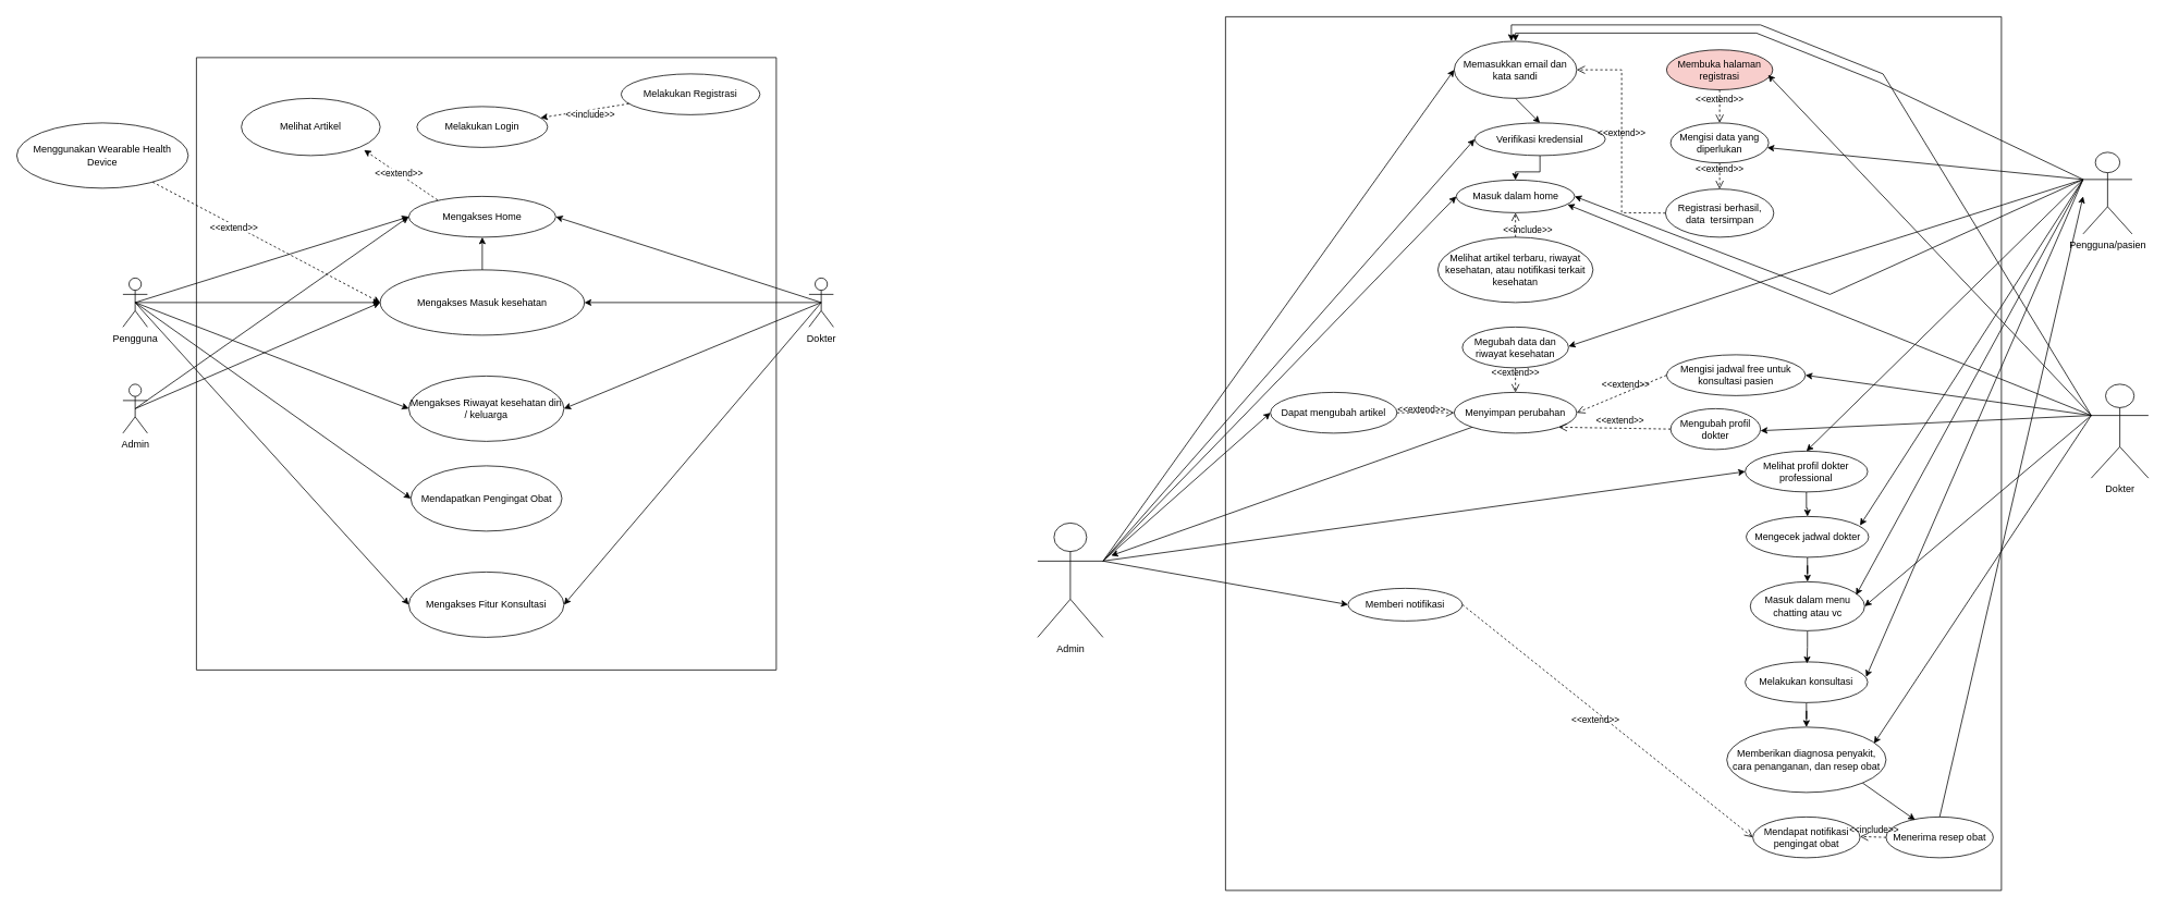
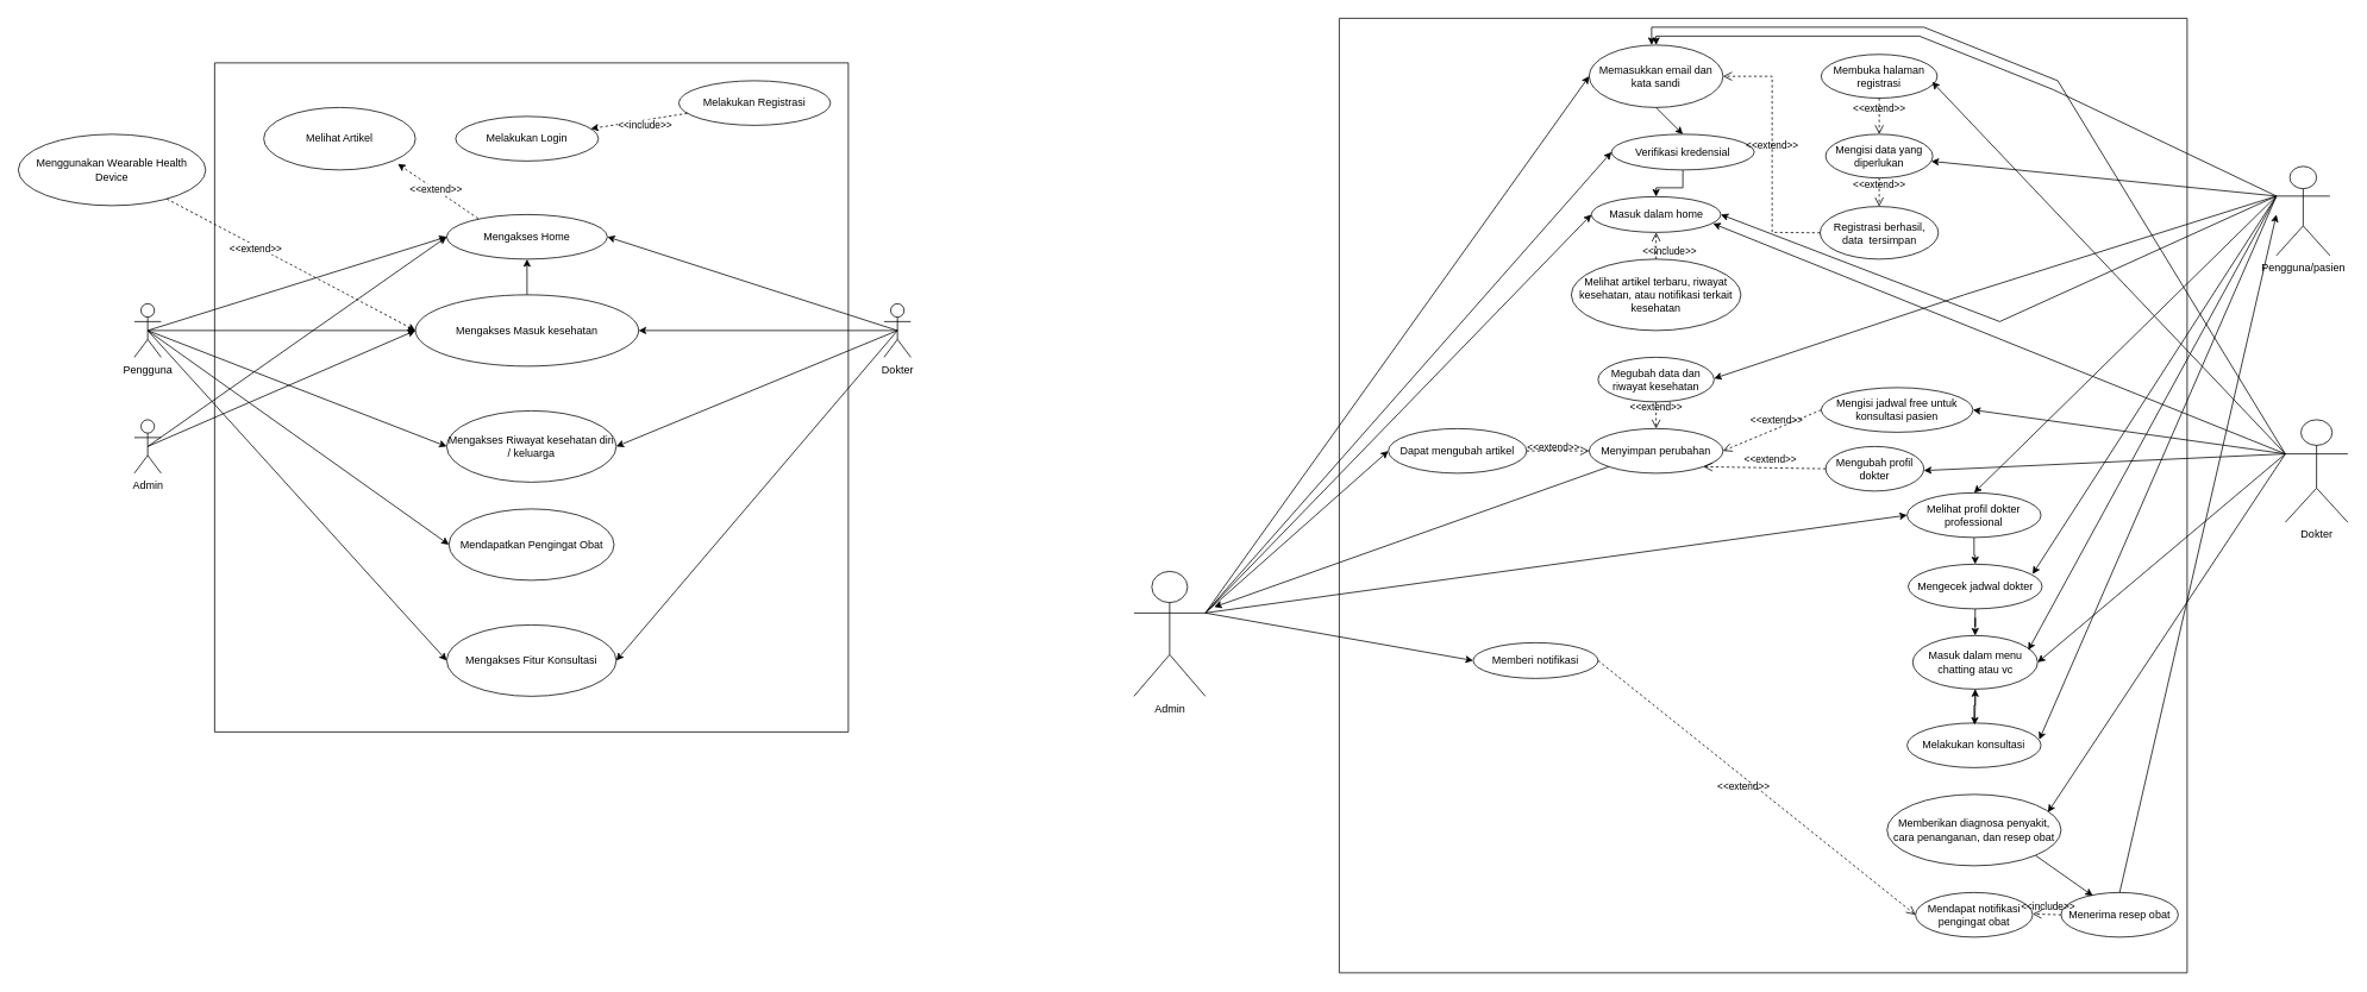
- <mxCell id="48" value="Membuka halaman registrasi" style="ellipse;whiteSpace=wrap;html=1;fillColor=#f8cecc;" parent="33" vertex="1"><mxGeometry x="540" y="40.5" width="130" height="49" as="geometry" /></mxCell>
+ <mxCell id="48" value="Membuka halaman registrasi" style="ellipse;whiteSpace=wrap;html=1;" parent="33" vertex="1"><mxGeometry x="540" y="40.5" width="130" height="49" as="geometry" /></mxCell>
- <mxCell id="56" value="" style="edgeStyle=orthogonalEdgeStyle;rounded=0;orthogonalLoop=1;jettySize=auto;html=1;" parent="33" source="57" target="58" edge="1"><mxGeometry relative="1" as="geometry" /></mxCell>
+ <mxCell id="56" value="" style="edgeStyle=orthogonalEdgeStyle;rounded=0;orthogonalLoop=1;jettySize=auto;html=1;" parent="33" source="57" target="81" edge="1"><mxGeometry relative="1" as="geometry" /></mxCell>
